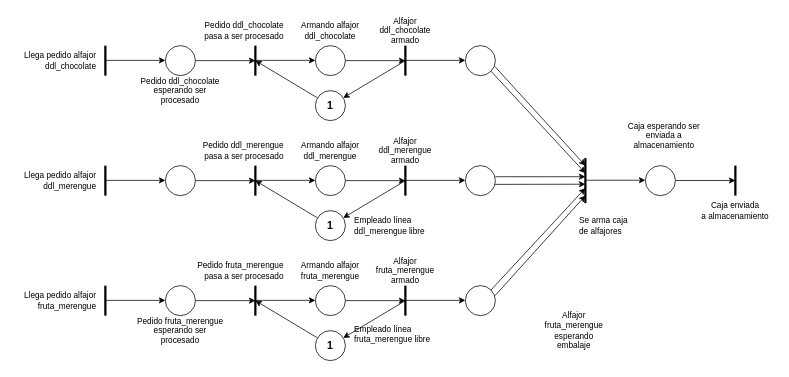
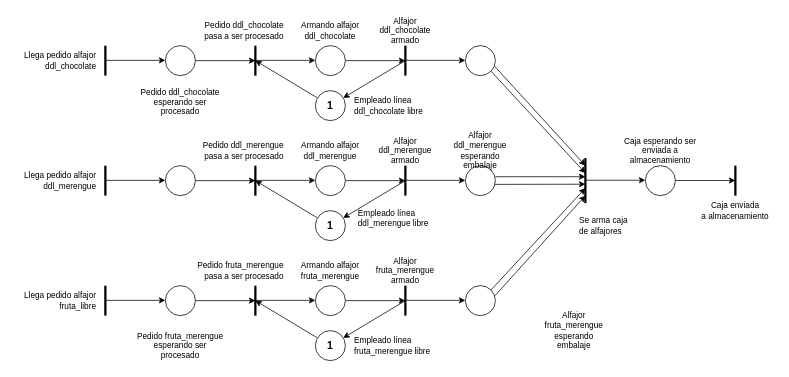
- <mxCell id="69" value="&lt;div align=&quot;center&quot;&gt;Pedido ddl_chocolate&lt;/div&gt;&lt;div align=&quot;center&quot;&gt;esperando ser&lt;/div&gt;&lt;div align=&quot;center&quot;&gt;procesado&lt;br&gt;&lt;/div&gt;" style="text;html=1;strokeColor=none;fillColor=none;align=center;verticalAlign=middle;whiteSpace=wrap;rounded=0;fontSize=11;" parent="1" vertex="1"><mxGeometry y="100" width="120" height="40" as="geometry" x="180" /></mxCell>
+ <mxCell id="69" value="&lt;div align=&quot;center&quot;&gt;Pedido ddl_chocolate&lt;/div&gt;&lt;div align=&quot;center&quot;&gt;esperando ser&lt;/div&gt;&lt;div align=&quot;center&quot;&gt;procesado&lt;br&gt;&lt;/div&gt;" style="text;html=1;strokeColor=none;fillColor=none;align=center;verticalAlign=middle;whiteSpace=wrap;rounded=0;fontSize=11;" parent="1" vertex="1"><mxGeometry x="180" y="115" width="120" height="40" as="geometry" /></mxCell>
+ <mxCell id="46" value="&lt;div&gt;Empleado línea&lt;/div&gt;&lt;div&gt;ddl_chocolate libre&lt;br&gt;&lt;/div&gt;" style="text;html=1;strokeColor=none;fillColor=none;align=left;verticalAlign=middle;whiteSpace=wrap;rounded=0;fontSize=11;" parent="1" vertex="1"><mxGeometry x="470" y="120" width="110" height="40" as="geometry" /></mxCell>
- <mxCell id="78" value="Caja esperando ser enviada a almacenamiento" style="text;html=1;strokeColor=none;fillColor=none;align=center;verticalAlign=middle;whiteSpace=wrap;rounded=0;fontSize=11;" parent="1" vertex="1"><mxGeometry x="835" y="160" width="100" height="40" as="geometry" /></mxCell>
+ <mxCell id="78" value="Caja esperando ser enviada a almacenamiento" style="text;html=1;strokeColor=none;fillColor=none;align=center;verticalAlign=middle;whiteSpace=wrap;rounded=0;fontSize=11;" parent="1" vertex="1"><mxGeometry x="830" y="180" width="100" height="40" as="geometry" /></mxCell>
+ <mxCell id="75" value="&lt;div&gt;Alfajor&lt;/div&gt;&lt;div&gt;ddl_merengue&lt;br&gt;&lt;/div&gt;&lt;div&gt;esperando embalaje&lt;br&gt;&lt;/div&gt;" style="text;html=1;strokeColor=none;fillColor=none;align=center;verticalAlign=middle;whiteSpace=wrap;rounded=0;fontSize=11;" parent="1" vertex="1"><mxGeometry x="590" y="180" width="100" height="40" as="geometry" /></mxCell>
- <mxCell id="49" value="&lt;div&gt;Empleado línea&lt;/div&gt;&lt;div&gt;ddl_merengue libre&lt;br&gt;&lt;/div&gt;" style="text;html=1;strokeColor=none;fillColor=none;align=left;verticalAlign=middle;whiteSpace=wrap;rounded=0;fontSize=11;" parent="1" vertex="1"><mxGeometry x="470" y="280" width="110" height="40" as="geometry" /></mxCell>
+ <mxCell id="49" value="&lt;div&gt;Empleado línea&lt;/div&gt;&lt;div&gt;ddl_merengue libre&lt;br&gt;&lt;/div&gt;" style="text;html=1;strokeColor=none;fillColor=none;align=left;verticalAlign=middle;whiteSpace=wrap;rounded=0;fontSize=11;" parent="1" vertex="1"><mxGeometry x="475" y="270" width="110" height="40" as="geometry" /></mxCell>
- <mxCell id="51" value="&lt;div&gt;Llega pedido alfajor&lt;/div&gt;&lt;div&gt;fruta_merengue&lt;br&gt;&lt;/div&gt;" style="text;html=1;strokeColor=none;fillColor=none;align=right;verticalAlign=middle;whiteSpace=wrap;rounded=0;fontSize=11;" parent="1" vertex="1"><mxGeometry x="20" y="380" width="110" height="40" as="geometry" /></mxCell>
+ <mxCell id="51" value="&lt;div&gt;Llega pedido alfajor&lt;/div&gt;&lt;div&gt;fruta_libre&lt;br&gt;&lt;/div&gt;" style="text;html=1;strokeColor=none;fillColor=none;align=right;verticalAlign=middle;whiteSpace=wrap;rounded=0;fontSize=11;" parent="1" vertex="1"><mxGeometry x="20" y="380" width="110" height="40" as="geometry" /></mxCell>
- <mxCell id="57" value="&lt;div align=&quot;center&quot;&gt;Pedido fruta_merengue&lt;/div&gt;&lt;div align=&quot;center&quot;&gt;esperando ser&lt;/div&gt;&lt;div align=&quot;center&quot;&gt;procesado&lt;br&gt;&lt;/div&gt;" style="text;html=1;strokeColor=none;fillColor=none;align=center;verticalAlign=middle;whiteSpace=wrap;rounded=0;fontSize=11;" parent="1" vertex="1"><mxGeometry y="420" width="120" height="40" as="geometry" x="180" /></mxCell>
+ <mxCell id="57" value="&lt;div align=&quot;center&quot;&gt;Pedido fruta_merengue&lt;/div&gt;&lt;div align=&quot;center&quot;&gt;esperando ser&lt;/div&gt;&lt;div align=&quot;center&quot;&gt;procesado&lt;br&gt;&lt;/div&gt;" style="text;html=1;strokeColor=none;fillColor=none;align=center;verticalAlign=middle;whiteSpace=wrap;rounded=0;fontSize=11;" parent="1" vertex="1"><mxGeometry x="180" y="440" width="120" height="40" as="geometry" /></mxCell>
- <mxCell id="48" value="&lt;div&gt;Empleado línea&lt;/div&gt;&lt;div&gt;fruta_merengue libre&lt;br&gt;&lt;/div&gt;" style="text;html=1;strokeColor=none;fillColor=none;align=left;verticalAlign=middle;whiteSpace=wrap;rounded=0;fontSize=11;" parent="1" vertex="1"><mxGeometry x="470" y="425" width="110" height="40" as="geometry" /></mxCell>
+ <mxCell id="48" value="&lt;div&gt;Empleado línea&lt;/div&gt;&lt;div&gt;fruta_merengue libre&lt;br&gt;&lt;/div&gt;" style="text;html=1;strokeColor=none;fillColor=none;align=left;verticalAlign=middle;whiteSpace=wrap;rounded=0;fontSize=11;" parent="1" vertex="1"><mxGeometry x="470" y="440" width="110" height="40" as="geometry" /></mxCell>
